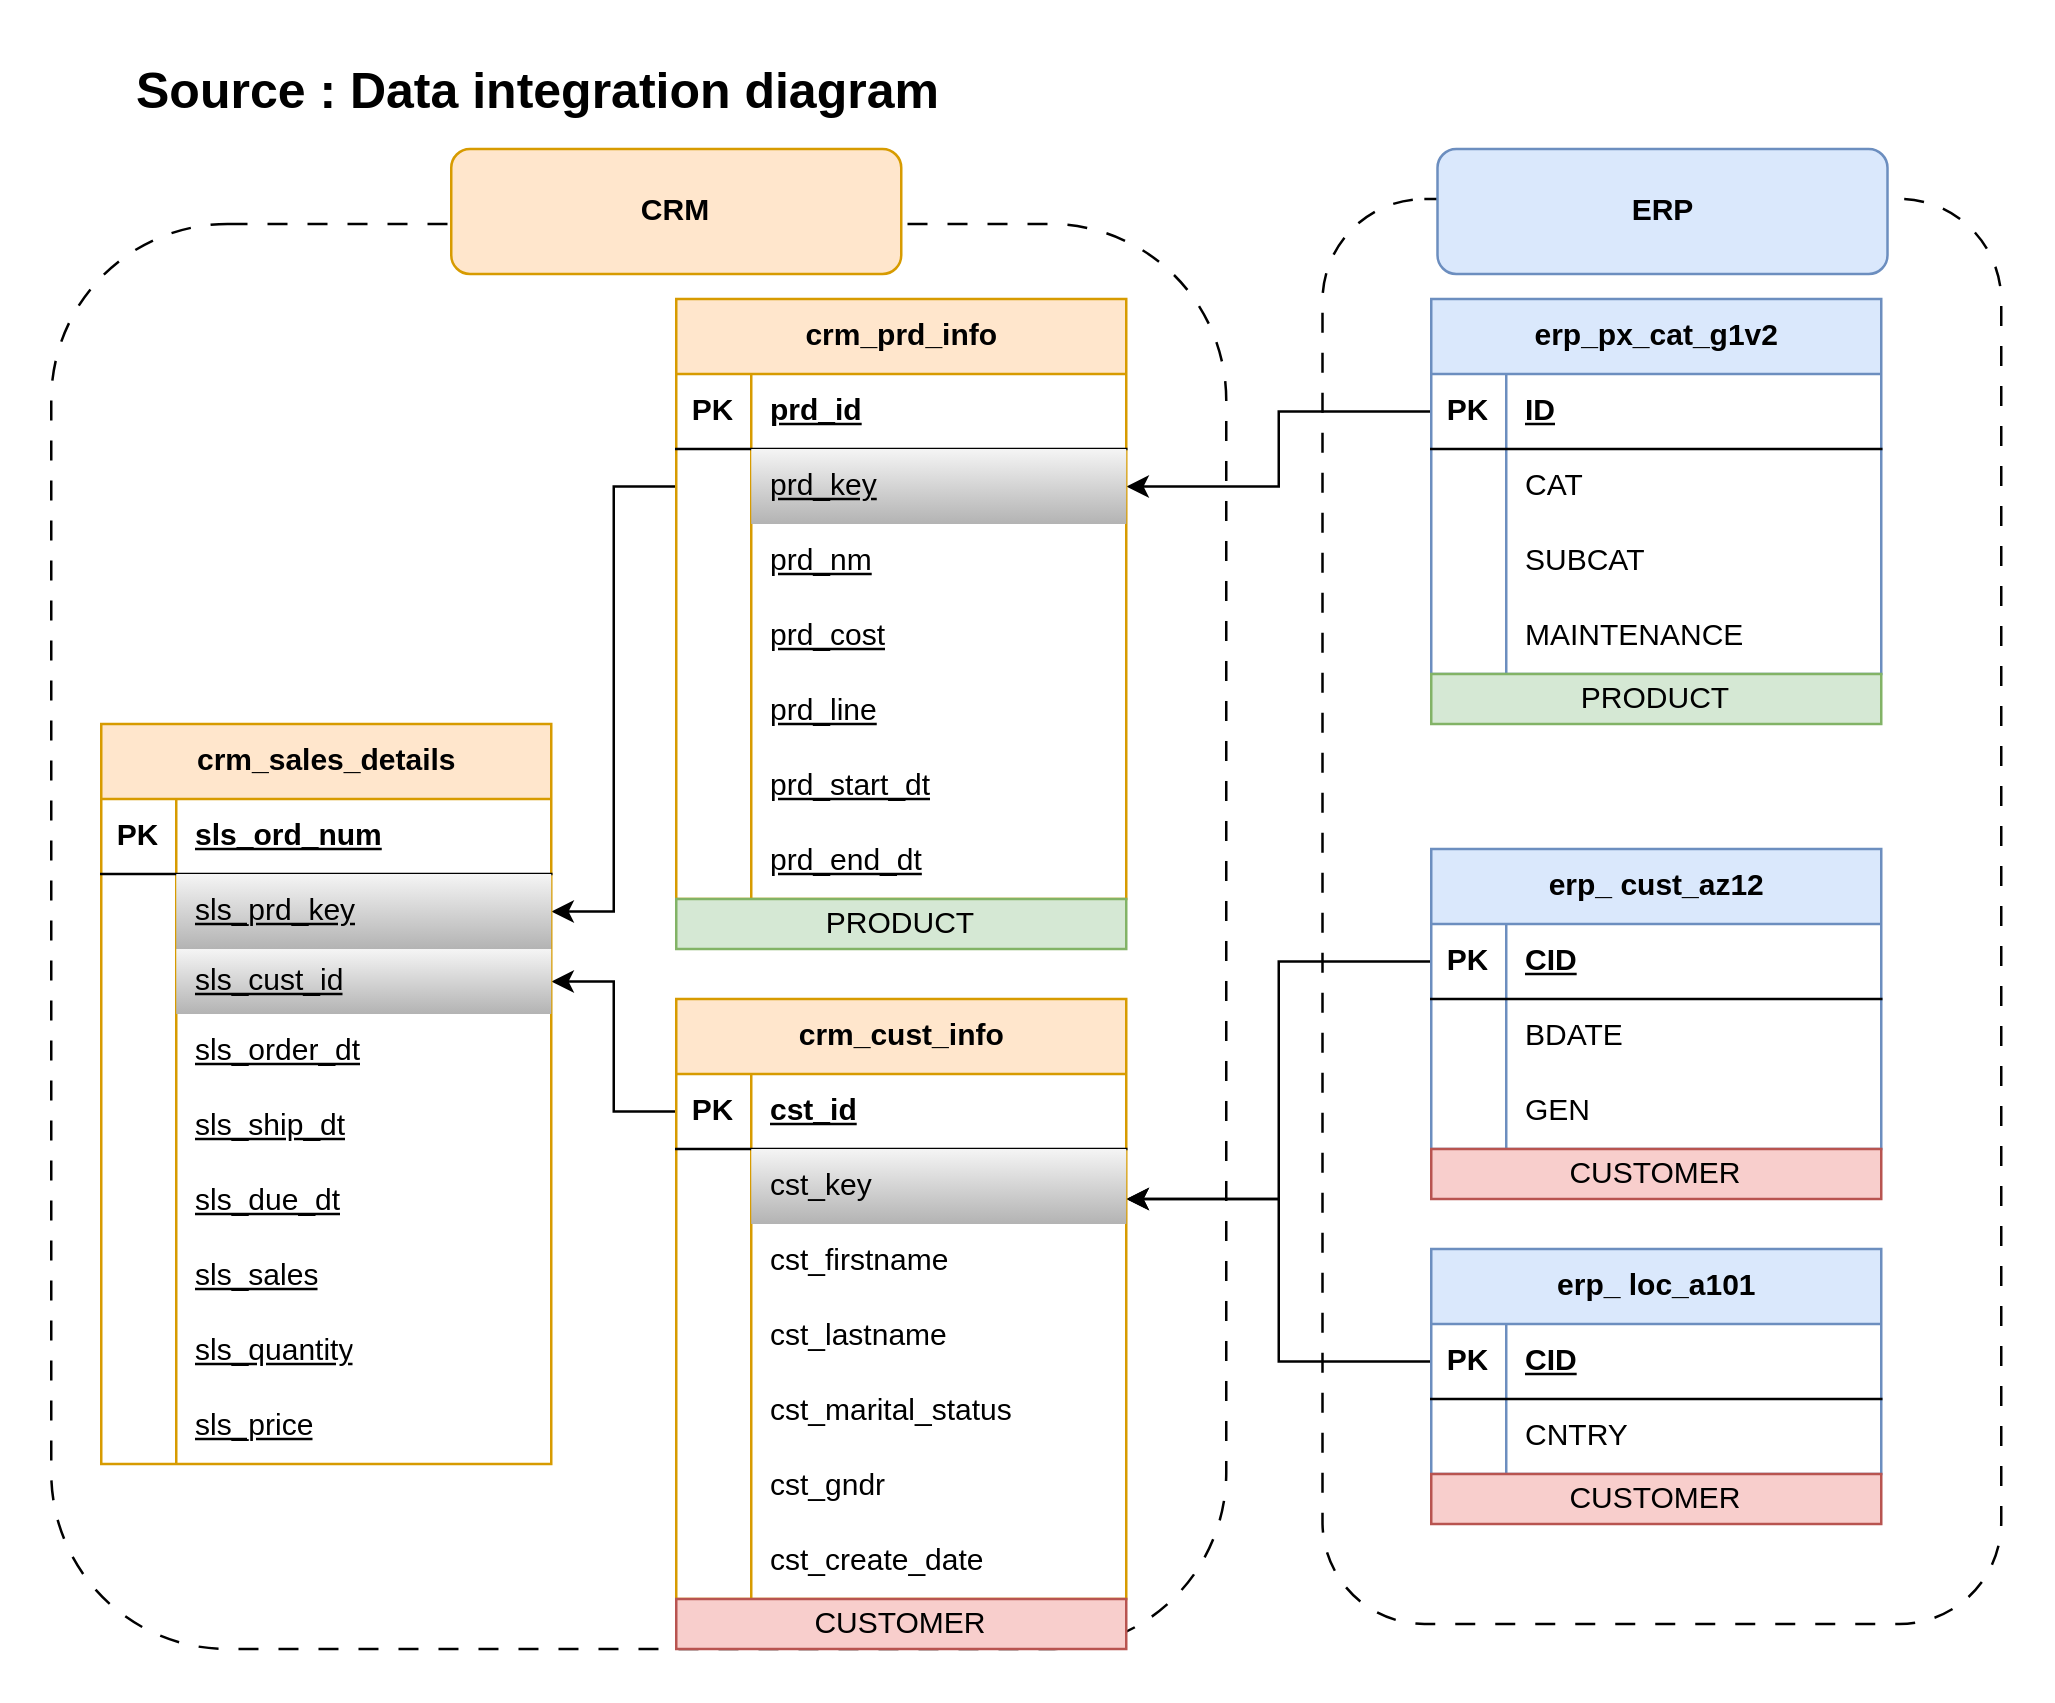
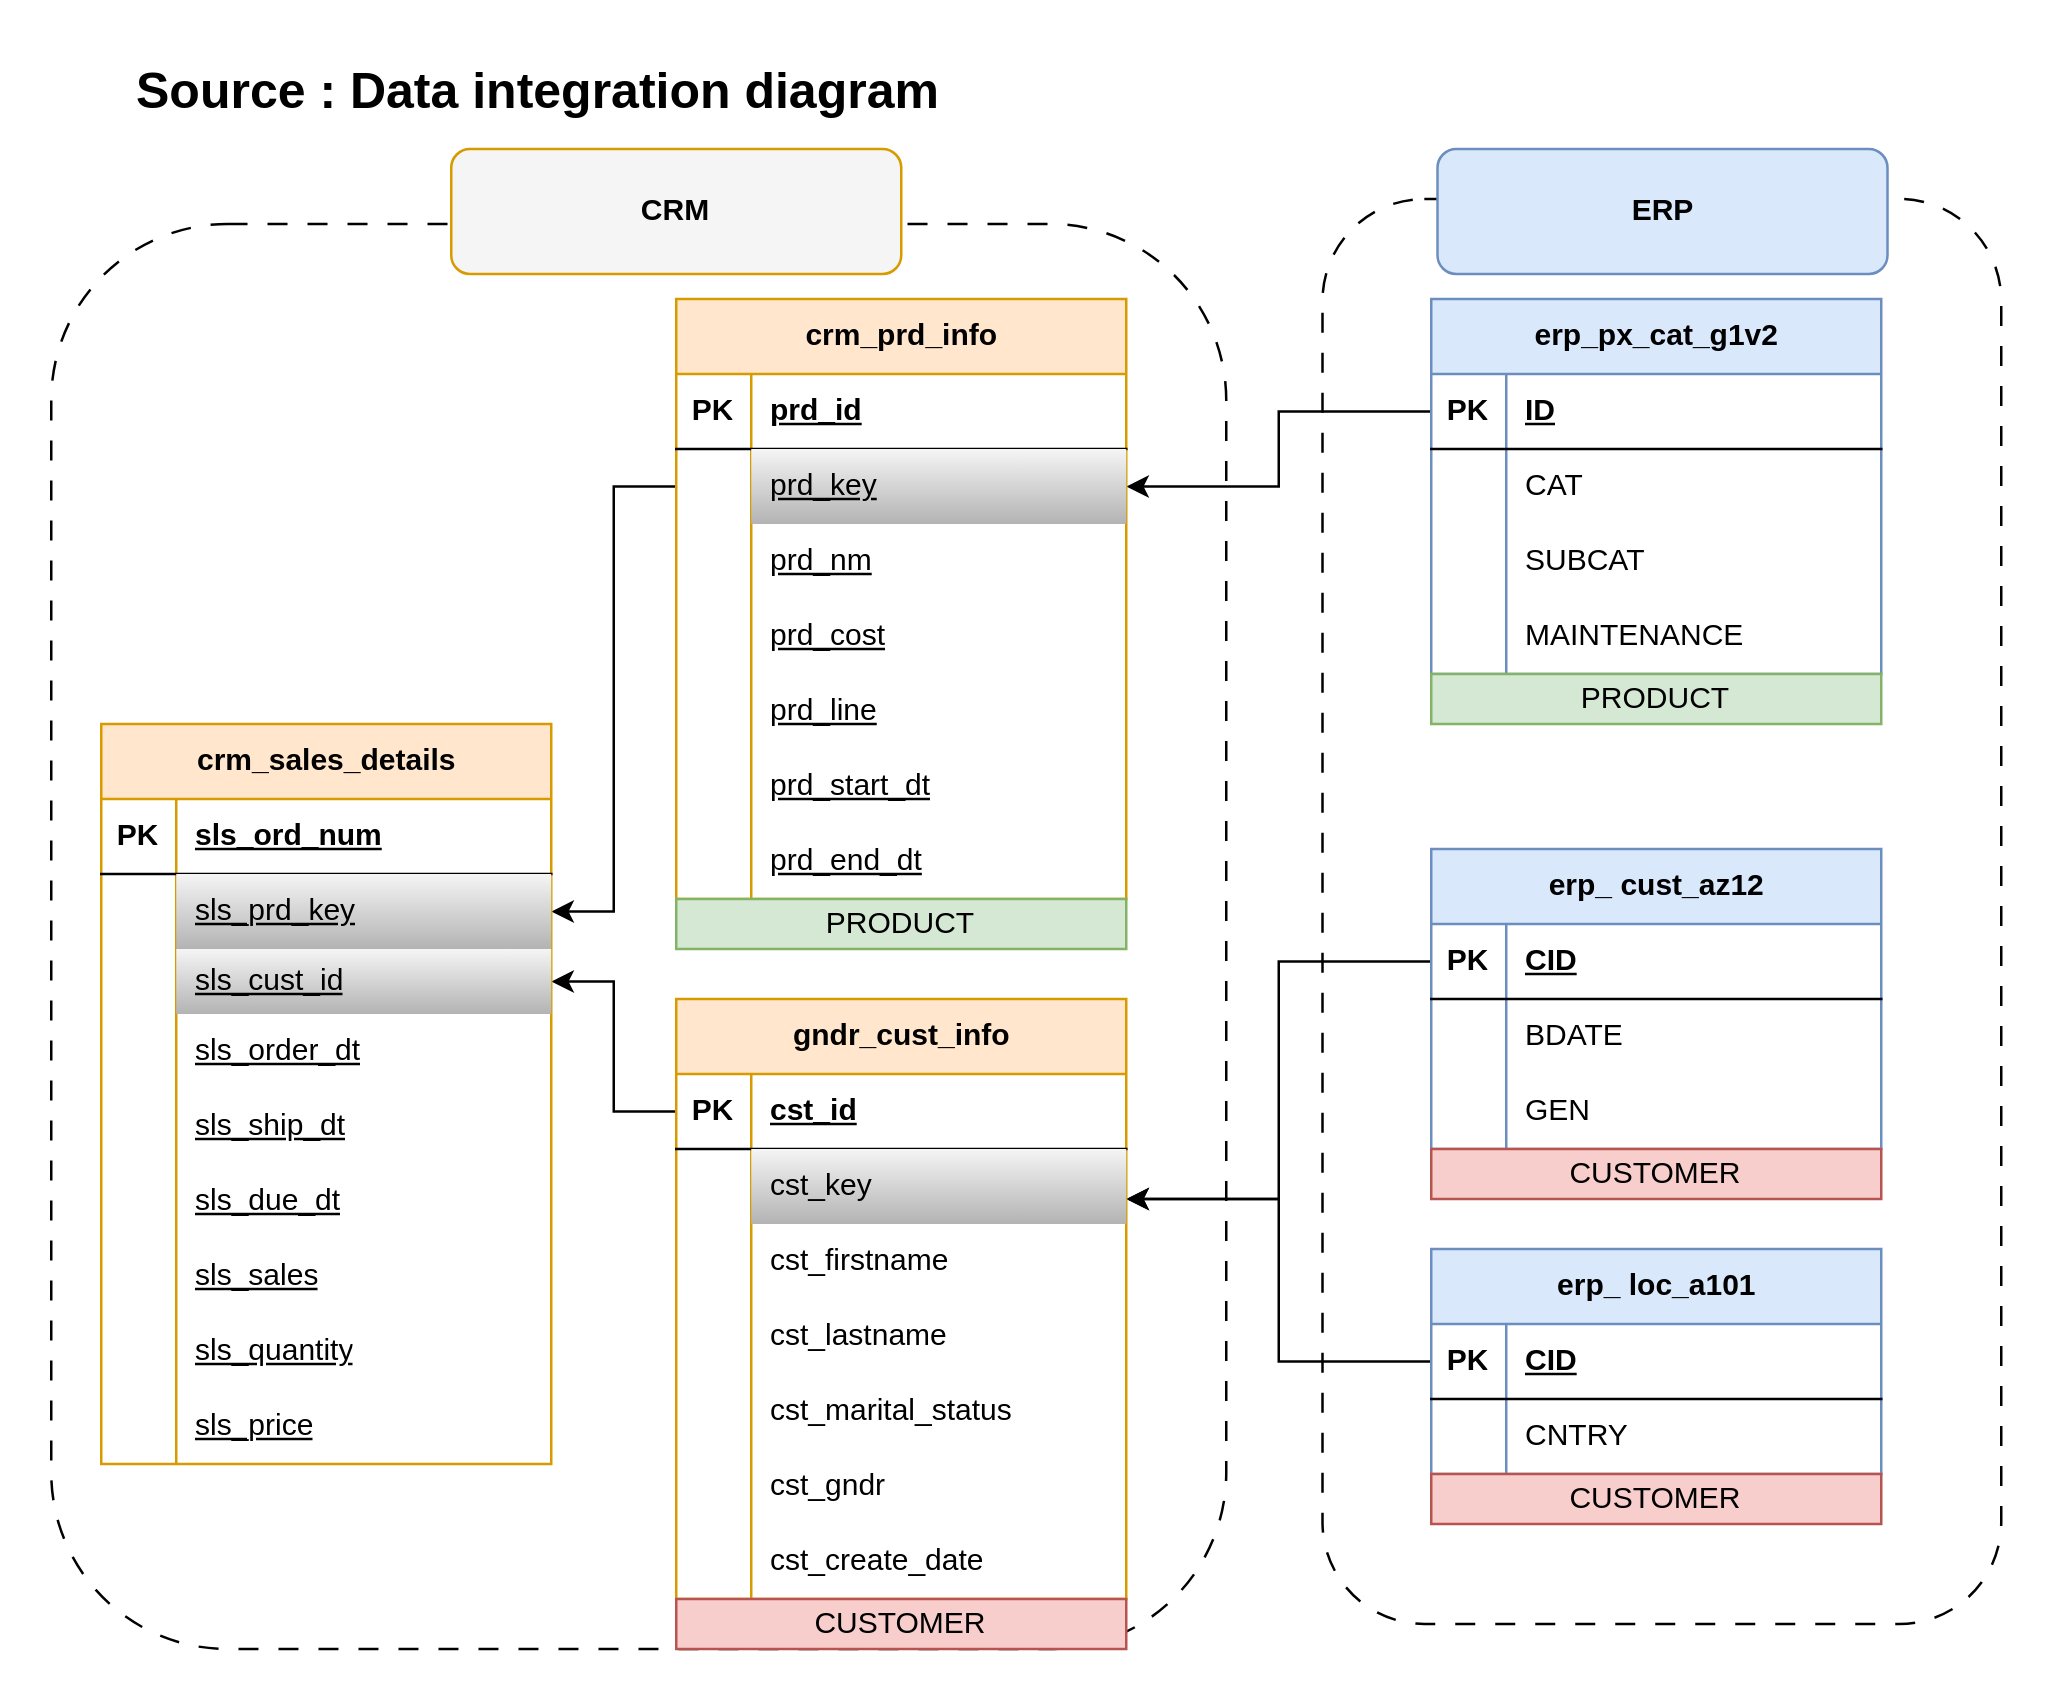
- <mxCell id="5" value="CRM" style="rounded=1;whiteSpace=wrap;html=1;fontStyle=1;fillColor=#ffe6cc;strokeColor=#d79b00;" parent="1" vertex="1"><mxGeometry x="180" y="59" width="180" height="50" as="geometry" /></mxCell>
+ <mxCell id="5" value="CRM" style="rounded=1;whiteSpace=wrap;html=1;fontStyle=1;fillColor=#f5f5f5;strokeColor=#d79b00;" parent="1" vertex="1"><mxGeometry x="180" y="59" width="180" height="50" as="geometry" /></mxCell>
- <mxCell id="37" value="crm_cust_info" style="shape=table;startSize=30;container=1;collapsible=1;childLayout=tableLayout;fixedRows=1;rowLines=0;fontStyle=1;align=center;resizeLast=1;html=1;fillColor=#ffe6cc;strokeColor=#d79b00;" parent="36" vertex="1"><mxGeometry width="180" height="240" as="geometry" /></mxCell>
+ <mxCell id="37" value="gndr_cust_info" style="shape=table;startSize=30;container=1;collapsible=1;childLayout=tableLayout;fixedRows=1;rowLines=0;fontStyle=1;align=center;resizeLast=1;html=1;fillColor=#ffe6cc;strokeColor=#d79b00;" parent="36" vertex="1"><mxGeometry width="180" height="240" as="geometry" /></mxCell>
